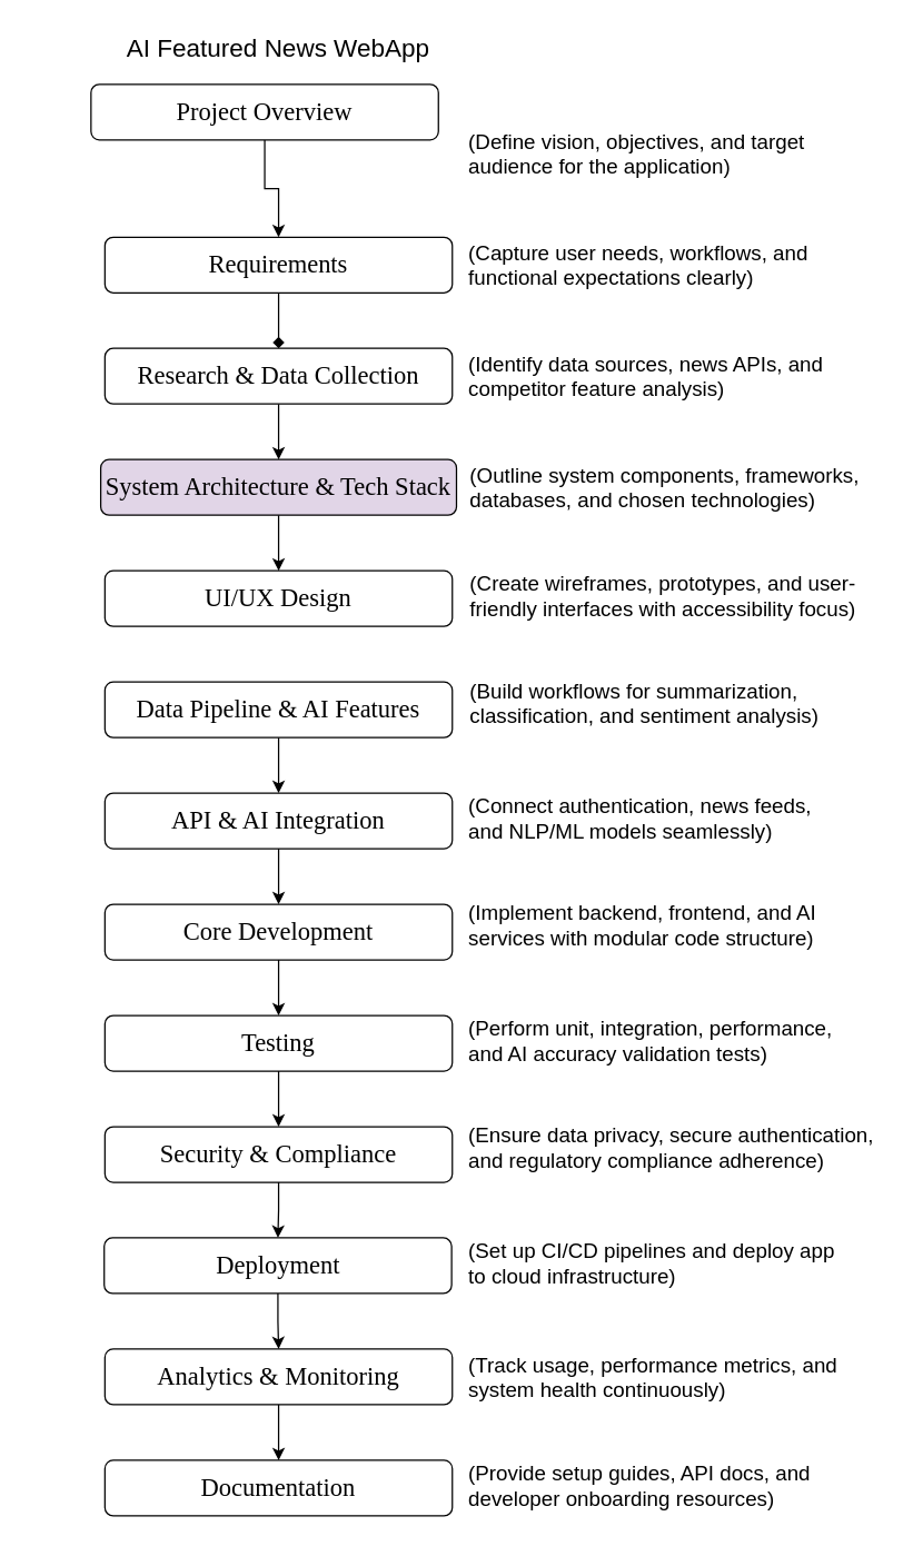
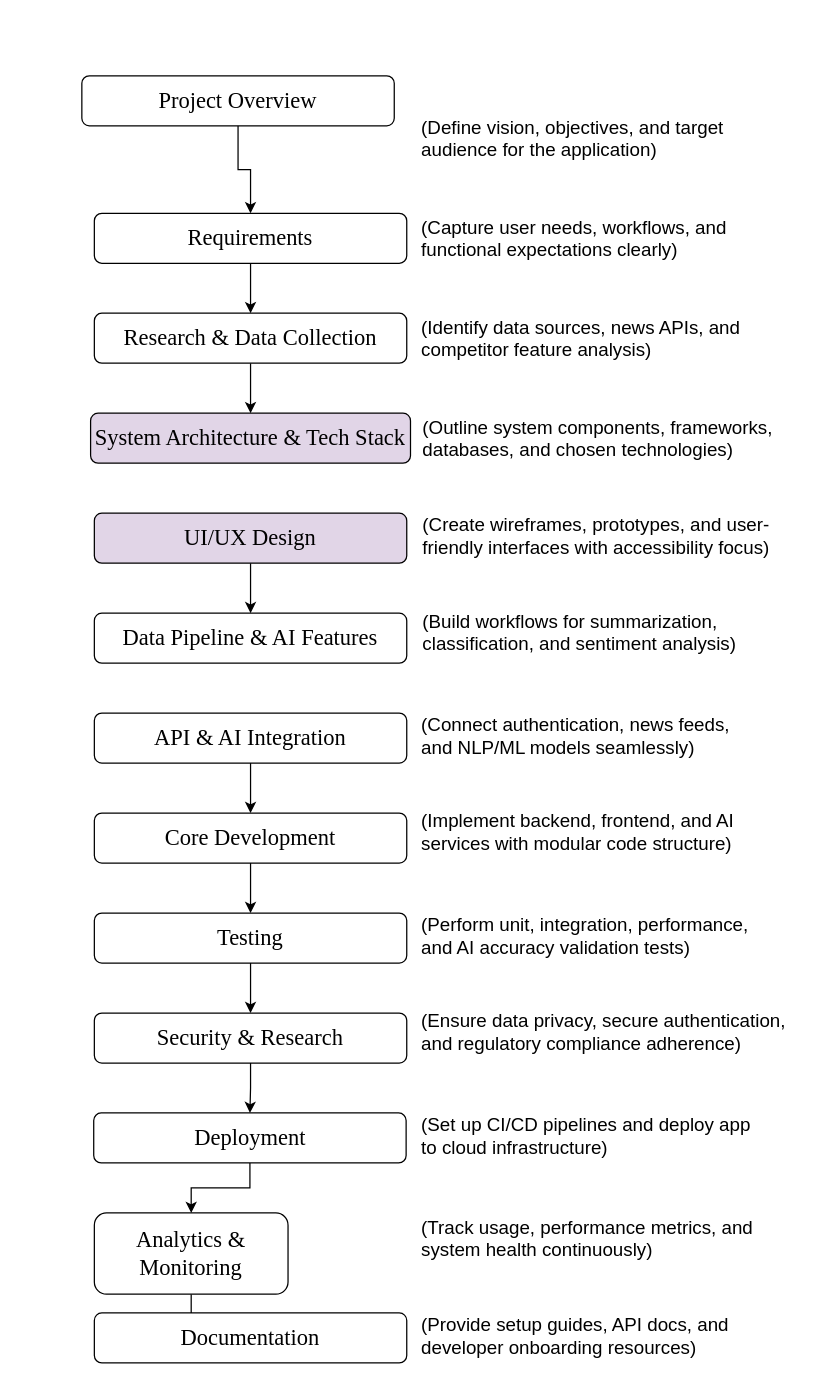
- <mxCell id="4" value="AI Featured News WebApp" style="text;align=center;html=1;verticalAlign=middle;whiteSpace=wrap;rounded=1;strokeWidth=5;fontSize=18;labelBackgroundColor=none;glass=0;shadow=0;fillColor=none;" parent="1" vertex="1"><mxGeometry x="20" y="20" width="360" height="30" as="geometry" /></mxCell>
- <mxCell id="5" style="edgeStyle=orthogonalEdgeStyle;rounded=0;orthogonalLoop=1;jettySize=auto;html=1;entryX=0.5;entryY=0;entryDx=0;entryDy=0;endArrow=diamond;" parent="1" source="6" target="8" edge="1"><mxGeometry relative="1" as="geometry" /></mxCell>
+ <mxCell id="5" style="edgeStyle=orthogonalEdgeStyle;rounded=0;orthogonalLoop=1;jettySize=auto;html=1;entryX=0.5;entryY=0;entryDx=0;entryDy=0;" parent="1" source="6" target="8" edge="1"><mxGeometry relative="1" as="geometry" /></mxCell>
- <mxCell id="13" style="edgeStyle=orthogonalEdgeStyle;rounded=0;orthogonalLoop=1;jettySize=auto;html=1;entryX=0.5;entryY=0;entryDx=0;entryDy=0;" parent="1" source="14" target="12" edge="1"><mxGeometry relative="1" as="geometry" /></mxCell>
- <mxCell id="12" value="&lt;p style=&quot;margin: 0in;&quot;&gt;&lt;font face=&quot;Calibri Light&quot;&gt;UI/UX Design&lt;/font&gt;&lt;/p&gt;" style="rounded=1;whiteSpace=wrap;html=1;strokeWidth=1;fontSize=18;fontStyle=0;labelBackgroundColor=none;" parent="1" vertex="1"><mxGeometry x="75" y="410" width="250" height="40" as="geometry" /></mxCell>
+ <mxCell id="12" value="&lt;p style=&quot;margin: 0in;&quot;&gt;&lt;font face=&quot;Calibri Light&quot;&gt;UI/UX Design&lt;/font&gt;&lt;/p&gt;" style="rounded=1;whiteSpace=wrap;html=1;strokeWidth=1;fontSize=18;fontStyle=0;labelBackgroundColor=none;fillColor=#e1d5e7;" parent="1" vertex="1"><mxGeometry x="75" y="410" width="250" height="40" as="geometry" /></mxCell>
+ <mxCell id="11" style="edgeStyle=orthogonalEdgeStyle;rounded=0;orthogonalLoop=1;jettySize=auto;html=1;entryX=0.5;entryY=0;entryDx=0;entryDy=0;" parent="1" source="12" target="10" edge="1"><mxGeometry relative="1" as="geometry" /></mxCell>
- <mxCell id="9" value="" style="edgeStyle=orthogonalEdgeStyle;rounded=0;orthogonalLoop=1;jettySize=auto;html=1;" parent="1" source="10" target="18" edge="1"><mxGeometry relative="1" as="geometry" /></mxCell>
- <mxCell id="22" value="&lt;p style=&quot;margin: 0in;&quot;&gt;&lt;font face=&quot;Calibri Light&quot;&gt;Security &amp;amp; Compliance&lt;/font&gt;&lt;/p&gt;" style="rounded=1;whiteSpace=wrap;html=1;strokeWidth=1;fontSize=18;fontStyle=0;labelBackgroundColor=none;" parent="1" vertex="1"><mxGeometry x="75" y="810" width="250" height="40" as="geometry" /></mxCell>
+ <mxCell id="22" value="&lt;p style=&quot;margin: 0in;&quot;&gt;&lt;font face=&quot;Calibri Light&quot;&gt;Security &amp;amp; Research&lt;/font&gt;&lt;/p&gt;" style="rounded=1;whiteSpace=wrap;html=1;strokeWidth=1;fontSize=18;fontStyle=0;labelBackgroundColor=none;" parent="1" vertex="1"><mxGeometry x="75" y="810" width="250" height="40" as="geometry" /></mxCell>
- <mxCell id="26" value="&lt;p style=&quot;margin: 0in;&quot;&gt;&lt;font face=&quot;Calibri Light&quot;&gt;Analytics &amp;amp; Monitoring&lt;/font&gt;&lt;/p&gt;" style="rounded=1;whiteSpace=wrap;html=1;strokeWidth=1;fontSize=18;fontStyle=0;labelBackgroundColor=none;" parent="1" vertex="1"><mxGeometry x="75" y="970" width="250" height="40" as="geometry" /></mxCell>
+ <mxCell id="26" value="&lt;p style=&quot;margin: 0in;&quot;&gt;&lt;font face=&quot;Calibri Light&quot;&gt;Analytics &amp;amp; Monitoring&lt;/font&gt;&lt;/p&gt;" style="rounded=1;whiteSpace=wrap;html=1;strokeWidth=1;fontSize=18;fontStyle=0;labelBackgroundColor=none;" parent="1" vertex="1"><mxGeometry x="75" y="970" width="155" height="65" as="geometry" /></mxCell>
